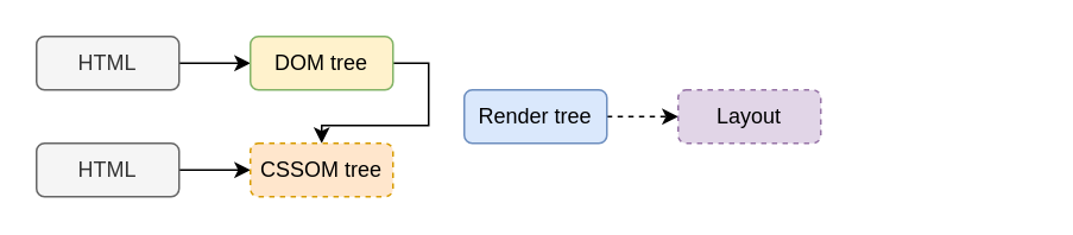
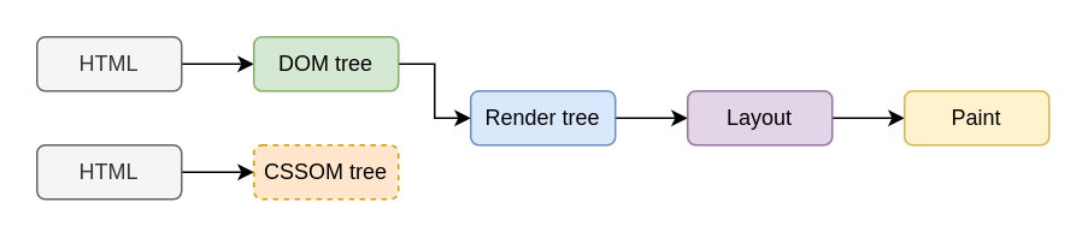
- <mxCell id="9" value="DOM tree" style="rounded=1;whiteSpace=wrap;html=1;fillColor=#fff2cc;strokeColor=#82b366;" vertex="1" parent="1"><mxGeometry x="140" y="20" width="80" height="30" as="geometry" /></mxCell>
+ <mxCell id="9" value="DOM tree" style="rounded=1;whiteSpace=wrap;html=1;fillColor=#d5e8d4;strokeColor=#82b366;" vertex="1" parent="1"><mxGeometry x="140" y="20" width="80" height="30" as="geometry" /></mxCell>
- <mxCell id="2" style="edgeStyle=orthogonalEdgeStyle;rounded=0;orthogonalLoop=1;jettySize=auto;html=1;exitX=1;exitY=0.5;exitDx=0;exitDy=0;entryX=0;entryY=0.5;entryDx=0;entryDy=0;dashed=1;" edge="1" parent="1" source="3" target="12"><mxGeometry relative="1" as="geometry" /></mxCell>
+ <mxCell id="2" style="edgeStyle=orthogonalEdgeStyle;rounded=0;orthogonalLoop=1;jettySize=auto;html=1;exitX=1;exitY=0.5;exitDx=0;exitDy=0;entryX=0;entryY=0.5;entryDx=0;entryDy=0;" edge="1" parent="1" source="3" target="12"><mxGeometry relative="1" as="geometry" /></mxCell>
- <mxCell id="12" value="Layout" style="rounded=1;whiteSpace=wrap;html=1;fillColor=#e1d5e7;strokeColor=#9673a6;dashed=1;" vertex="1" parent="1"><mxGeometry x="380" y="50" width="80" height="30" as="geometry" /></mxCell>
+ <mxCell id="12" value="Layout" style="rounded=1;whiteSpace=wrap;html=1;fillColor=#e1d5e7;strokeColor=#9673a6;" vertex="1" parent="1"><mxGeometry x="380" y="50" width="80" height="30" as="geometry" /></mxCell>
+ <mxCell id="11" style="edgeStyle=orthogonalEdgeStyle;rounded=0;orthogonalLoop=1;jettySize=auto;html=1;exitX=1;exitY=0.5;exitDx=0;exitDy=0;entryX=0;entryY=0.5;entryDx=0;entryDy=0;" edge="1" parent="1" source="12" target="13"><mxGeometry relative="1" as="geometry" /></mxCell>
+ <mxCell id="13" value="Paint" style="rounded=1;whiteSpace=wrap;html=1;fillColor=#fff2cc;strokeColor=#d6b656;" vertex="1" parent="1"><mxGeometry x="500" y="50" width="80" height="30" as="geometry" /></mxCell>
- <mxCell id="8" style="edgeStyle=orthogonalEdgeStyle;rounded=0;orthogonalLoop=1;jettySize=auto;html=1;exitX=1;exitY=0.5;exitDx=0;exitDy=0;" edge="1" parent="1" source="9" target="10"><mxGeometry relative="1" as="geometry"><mxPoint x="330" y="0" as="targetPoint" /></mxGeometry></mxCell>
+ <mxCell id="8" style="edgeStyle=orthogonalEdgeStyle;rounded=0;orthogonalLoop=1;jettySize=auto;html=1;exitX=1;exitY=0.5;exitDx=0;exitDy=0;entryX=0;entryY=0.5;entryDx=0;entryDy=0;" edge="1" parent="1" source="9" target="3"><mxGeometry relative="1" as="geometry"><mxPoint x="330" y="0" as="targetPoint" /></mxGeometry></mxCell>
